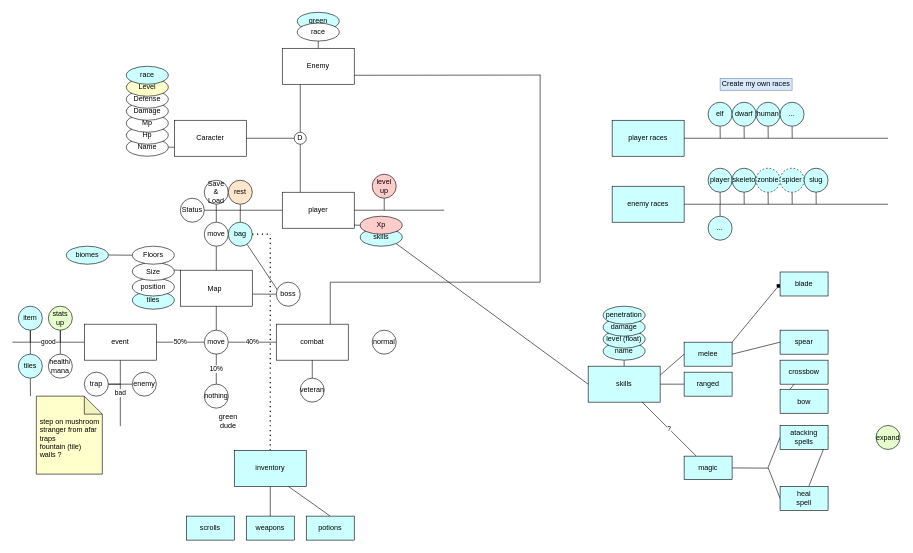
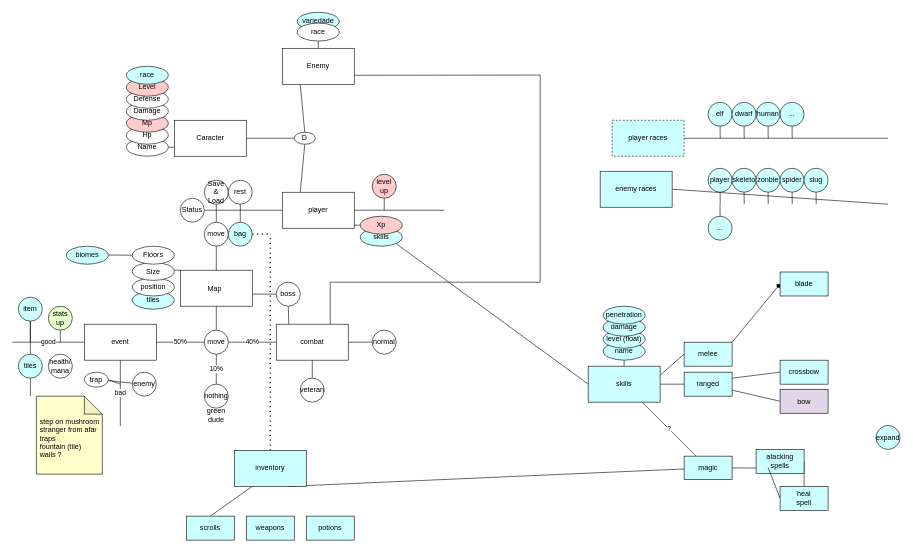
- <mxCell id="4" value="green" style="ellipse;whiteSpace=wrap;html=1;fillColor=#CCFFFF;" parent="1" vertex="1"><mxGeometry x="495" y="20" width="70" height="30" as="geometry" /></mxCell>
+ <mxCell id="4" value="variedade" style="ellipse;whiteSpace=wrap;html=1;fillColor=#CCFFFF;" parent="1" vertex="1"><mxGeometry x="495" y="20" width="70" height="30" as="geometry" /></mxCell>
- <mxCell id="144" value="Create my own races" style="text;html=1;strokeColor=#6c8ebf;fillColor=#dae8fc;align=center;verticalAlign=middle;whiteSpace=wrap;rounded=0;" vertex="1" parent="1"><mxGeometry x="1200" y="130" width="120" height="20" as="geometry" /></mxCell>
- <mxCell id="27" value="Level" style="ellipse;whiteSpace=wrap;html=1;fillColor=#ffffcc;" parent="1" vertex="1"><mxGeometry x="210" y="130" width="70" height="30" as="geometry" /></mxCell>
+ <mxCell id="27" value="Level" style="ellipse;whiteSpace=wrap;html=1;fillColor=#FFCCCC;" parent="1" vertex="1"><mxGeometry x="210" y="130" width="70" height="30" as="geometry" /></mxCell>
- <mxCell id="12" value="Mp" style="ellipse;whiteSpace=wrap;html=1;" parent="1" vertex="1"><mxGeometry x="210" y="190" width="70" height="30" as="geometry" /></mxCell>
+ <mxCell id="12" value="Mp" style="ellipse;whiteSpace=wrap;html=1;fillColor=#ffcccc;" parent="1" vertex="1"><mxGeometry x="210" y="190" width="70" height="30" as="geometry" /></mxCell>
- <mxCell id="17" value="D" style="ellipse;whiteSpace=wrap;html=1;" parent="1" vertex="1"><mxGeometry x="490" y="220" width="20" height="20" as="geometry" /></mxCell>
+ <mxCell id="17" value="D" style="ellipse;whiteSpace=wrap;html=1;" parent="1" vertex="1"><mxGeometry x="490" y="220" width="35" height="20" as="geometry" /></mxCell>
- <mxCell id="82" value="player races" style="rounded=0;whiteSpace=wrap;html=1;fillColor=#CCFFFF;" parent="1" vertex="1"><mxGeometry x="1020" y="200" width="120" height="60" as="geometry" /></mxCell>
+ <mxCell id="82" value="player races" style="rounded=0;whiteSpace=wrap;html=1;fillColor=#CCFFFF;dashed=1;" parent="1" vertex="1"><mxGeometry x="1020" y="200" width="120" height="60" as="geometry" /></mxCell>
- <mxCell id="98" value="zonbie" style="ellipse;whiteSpace=wrap;html=1;aspect=fixed;fillColor=#CCFFFF;dashed=1;" parent="1" vertex="1"><mxGeometry x="1260" y="280" width="40" height="40" as="geometry" /></mxCell>
+ <mxCell id="98" value="zonbie" style="ellipse;whiteSpace=wrap;html=1;aspect=fixed;fillColor=#CCFFFF;" parent="1" vertex="1"><mxGeometry x="1260" y="280" width="40" height="40" as="geometry" /></mxCell>
- <mxCell id="100" value="spider" style="ellipse;whiteSpace=wrap;html=1;aspect=fixed;fillColor=#CCFFFF;dashed=1;" parent="1" vertex="1"><mxGeometry x="1300" y="280" width="40" height="40" as="geometry" /></mxCell>
+ <mxCell id="100" value="spider" style="ellipse;whiteSpace=wrap;html=1;aspect=fixed;fillColor=#CCFFFF;" parent="1" vertex="1"><mxGeometry x="1300" y="280" width="40" height="40" as="geometry" /></mxCell>
- <mxCell id="25" value="rest" style="ellipse;whiteSpace=wrap;html=1;aspect=fixed;fillColor=#ffe6cc;" parent="1" vertex="1"><mxGeometry x="380" y="300" width="40" height="40" as="geometry" /></mxCell>
+ <mxCell id="25" value="rest" style="ellipse;whiteSpace=wrap;html=1;aspect=fixed;" parent="1" vertex="1"><mxGeometry x="380" y="300" width="40" height="40" as="geometry" /></mxCell>
- <mxCell id="92" value="enemy races" style="rounded=0;whiteSpace=wrap;html=1;fillColor=#CCFFFF;" parent="1" vertex="1"><mxGeometry x="1020" y="310" width="120" height="60" as="geometry" /></mxCell>
+ <mxCell id="92" value="enemy races" style="rounded=0;whiteSpace=wrap;html=1;fillColor=#CCFFFF;" parent="1" vertex="1"><mxGeometry x="1000" y="285" width="120" height="60" as="geometry" /></mxCell>
- <mxCell id="66" style="edgeStyle=none;orthogonalLoop=1;jettySize=auto;html=1;exitX=0.5;exitY=1;exitDx=0;exitDy=0;endArrow=none;" parent="1" source="67" target="7" edge="1"><mxGeometry relative="1" as="geometry" /></mxCell>
+ <mxCell id="66" style="edgeStyle=none;orthogonalLoop=1;jettySize=auto;html=1;exitX=0.5;exitY=1;exitDx=0;exitDy=0;entryX=0.174;entryY=0.008;entryDx=0;entryDy=0;entryPerimeter=0;endArrow=none;" parent="1" source="67" target="52" edge="1"><mxGeometry relative="1" as="geometry" /></mxCell>
- <mxCell id="74" value="item" style="ellipse;whiteSpace=wrap;html=1;aspect=fixed;fillColor=#CCFFFF;" parent="1" vertex="1"><mxGeometry x="30" y="510" width="40" height="40" as="geometry" /></mxCell>
+ <mxCell id="74" value="item" style="ellipse;whiteSpace=wrap;html=1;aspect=fixed;fillColor=#CCFFFF;" parent="1" vertex="1"><mxGeometry x="30" y="495" width="40" height="40" as="geometry" /></mxCell>
+ <mxCell id="61" value="" style="edgeStyle=none;orthogonalLoop=1;jettySize=auto;html=1;endArrow=none;" parent="1" source="62" target="52" edge="1"><mxGeometry relative="1" as="geometry" /></mxCell>
- <mxCell id="119" value="spear" style="rounded=0;whiteSpace=wrap;html=1;fillColor=#CCFFFF;" parent="1" vertex="1"><mxGeometry x="1300" y="550" width="80" height="40" as="geometry" /></mxCell>
- <mxCell id="111" style="edgeStyle=none;orthogonalLoop=1;jettySize=auto;html=1;exitX=1;exitY=0.5;exitDx=0;exitDy=0;entryX=0;entryY=0.5;entryDx=0;entryDy=0;endArrow=none;fillColor=#CCFFFF;" parent="1" source="112" target="119" edge="1"><mxGeometry relative="1" as="geometry" /></mxCell>
- <mxCell id="59" value="" style="edgeStyle=none;orthogonalLoop=1;jettySize=auto;html=1;endArrow=none;" parent="1" source="60" target="54" edge="1"><mxGeometry relative="1" as="geometry" /></mxCell>
+ <mxCell id="113" style="edgeStyle=none;orthogonalLoop=1;jettySize=auto;html=1;exitX=1;exitY=0.25;exitDx=0;exitDy=0;endArrow=none;entryX=0;entryY=0.5;entryDx=0;entryDy=0;fillColor=#CCFFFF;" parent="1" source="114" target="120" edge="1"><mxGeometry relative="1" as="geometry"><mxPoint x="1300" y="660" as="targetPoint" /></mxGeometry></mxCell>
- <mxCell id="56" value="trap" style="ellipse;whiteSpace=wrap;html=1;aspect=fixed;" parent="1" vertex="1"><mxGeometry x="140" y="620" width="40" height="40" as="geometry" /></mxCell>
+ <mxCell id="56" value="trap" style="ellipse;whiteSpace=wrap;html=1;aspect=fixed;" parent="1" vertex="1"><mxGeometry x="140" y="620" width="40" height="25" as="geometry" /></mxCell>
- <mxCell id="126" style="edgeStyle=none;orthogonalLoop=1;jettySize=auto;html=1;exitX=0;exitY=0.5;exitDx=0;exitDy=0;endArrow=none;fillColor=#CCFFFF;" parent="1" source="127" target="120" edge="1"><mxGeometry relative="1" as="geometry" /></mxCell>
+ <mxCell id="126" style="edgeStyle=none;orthogonalLoop=1;jettySize=auto;html=1;exitX=0;exitY=0.5;exitDx=0;exitDy=0;entryX=1;entryY=0.75;entryDx=0;entryDy=0;endArrow=none;fillColor=#CCFFFF;" parent="1" source="127" target="114" edge="1"><mxGeometry relative="1" as="geometry" /></mxCell>
- <mxCell id="127" value="bow" style="rounded=0;whiteSpace=wrap;html=1;fillColor=#CCFFFF;" parent="1" vertex="1"><mxGeometry x="1300" y="648.5" width="80" height="40" as="geometry" /></mxCell>
+ <mxCell id="127" value="bow" style="rounded=0;whiteSpace=wrap;html=1;fillColor=#e1d5e7;" parent="1" vertex="1"><mxGeometry x="1300" y="648.5" width="80" height="40" as="geometry" /></mxCell>
- <mxCell id="143" value="green dude" style="text;html=1;strokeColor=none;fillColor=none;align=center;verticalAlign=middle;whiteSpace=wrap;rounded=0;" vertex="1" parent="1"><mxGeometry x="360" y="692" width="40" height="20" as="geometry" /></mxCell>
+ <mxCell id="143" value="green dude" style="text;html=1;strokeColor=none;fillColor=none;align=center;verticalAlign=middle;whiteSpace=wrap;rounded=0;" vertex="1" parent="1"><mxGeometry x="340" y="682" width="40" height="20" as="geometry" /></mxCell>
- <mxCell id="123" value="atacking&lt;br&gt;spells" style="rounded=0;whiteSpace=wrap;html=1;fillColor=#CCFFFF;" parent="1" vertex="1"><mxGeometry x="1300" y="708.87" width="80" height="40" as="geometry" /></mxCell>
+ <mxCell id="123" value="atacking&lt;br&gt;spells" style="rounded=0;whiteSpace=wrap;html=1;fillColor=#CCFFFF;" parent="1" vertex="1"><mxGeometry x="1260" y="748.87" width="80" height="40" as="geometry" /></mxCell>
- <mxCell id="128" value="expand" style="ellipse;whiteSpace=wrap;html=1;aspect=fixed;fillColor=#e6ffcc;" parent="1" vertex="1"><mxGeometry x="1460" y="708.87" width="40" height="40" as="geometry" /></mxCell>
+ <mxCell id="128" value="expand" style="ellipse;whiteSpace=wrap;html=1;aspect=fixed;fillColor=#CCFFFF;" parent="1" vertex="1"><mxGeometry x="1460" y="708.87" width="40" height="40" as="geometry" /></mxCell>
+ <mxCell id="138" style="edgeStyle=none;orthogonalLoop=1;jettySize=auto;html=1;exitX=0.25;exitY=1;exitDx=0;exitDy=0;entryX=0.5;entryY=0;entryDx=0;entryDy=0;endArrow=none;fillColor=#CCFFFF;" parent="1" source="139" target="142" edge="1"><mxGeometry relative="1" as="geometry" /></mxCell>
- <mxCell id="136" style="edgeStyle=none;orthogonalLoop=1;jettySize=auto;html=1;exitX=0.5;exitY=1;exitDx=0;exitDy=0;endArrow=none;fillColor=#CCFFFF;entryX=0.5;entryY=0;entryDx=0;entryDy=0;" parent="1" source="139" target="140" edge="1"><mxGeometry relative="1" as="geometry"><mxPoint x="449.706" y="900" as="targetPoint" /></mxGeometry></mxCell>
- <mxCell id="137" style="edgeStyle=none;orthogonalLoop=1;jettySize=auto;html=1;exitX=0.75;exitY=1;exitDx=0;exitDy=0;endArrow=none;fillColor=#CCFFFF;entryX=0.5;entryY=0;entryDx=0;entryDy=0;" parent="1" source="139" target="141" edge="1"><mxGeometry relative="1" as="geometry"><mxPoint x="530" y="850" as="targetPoint" /></mxGeometry></mxCell>
+ <mxCell id="137" style="edgeStyle=none;orthogonalLoop=1;jettySize=auto;html=1;exitX=0.75;exitY=1;exitDx=0;exitDy=0;endArrow=none;fillColor=#CCFFFF;" parent="1" source="139" target="117" edge="1"><mxGeometry relative="1" as="geometry"><mxPoint x="530" y="850" as="targetPoint" /></mxGeometry></mxCell>
